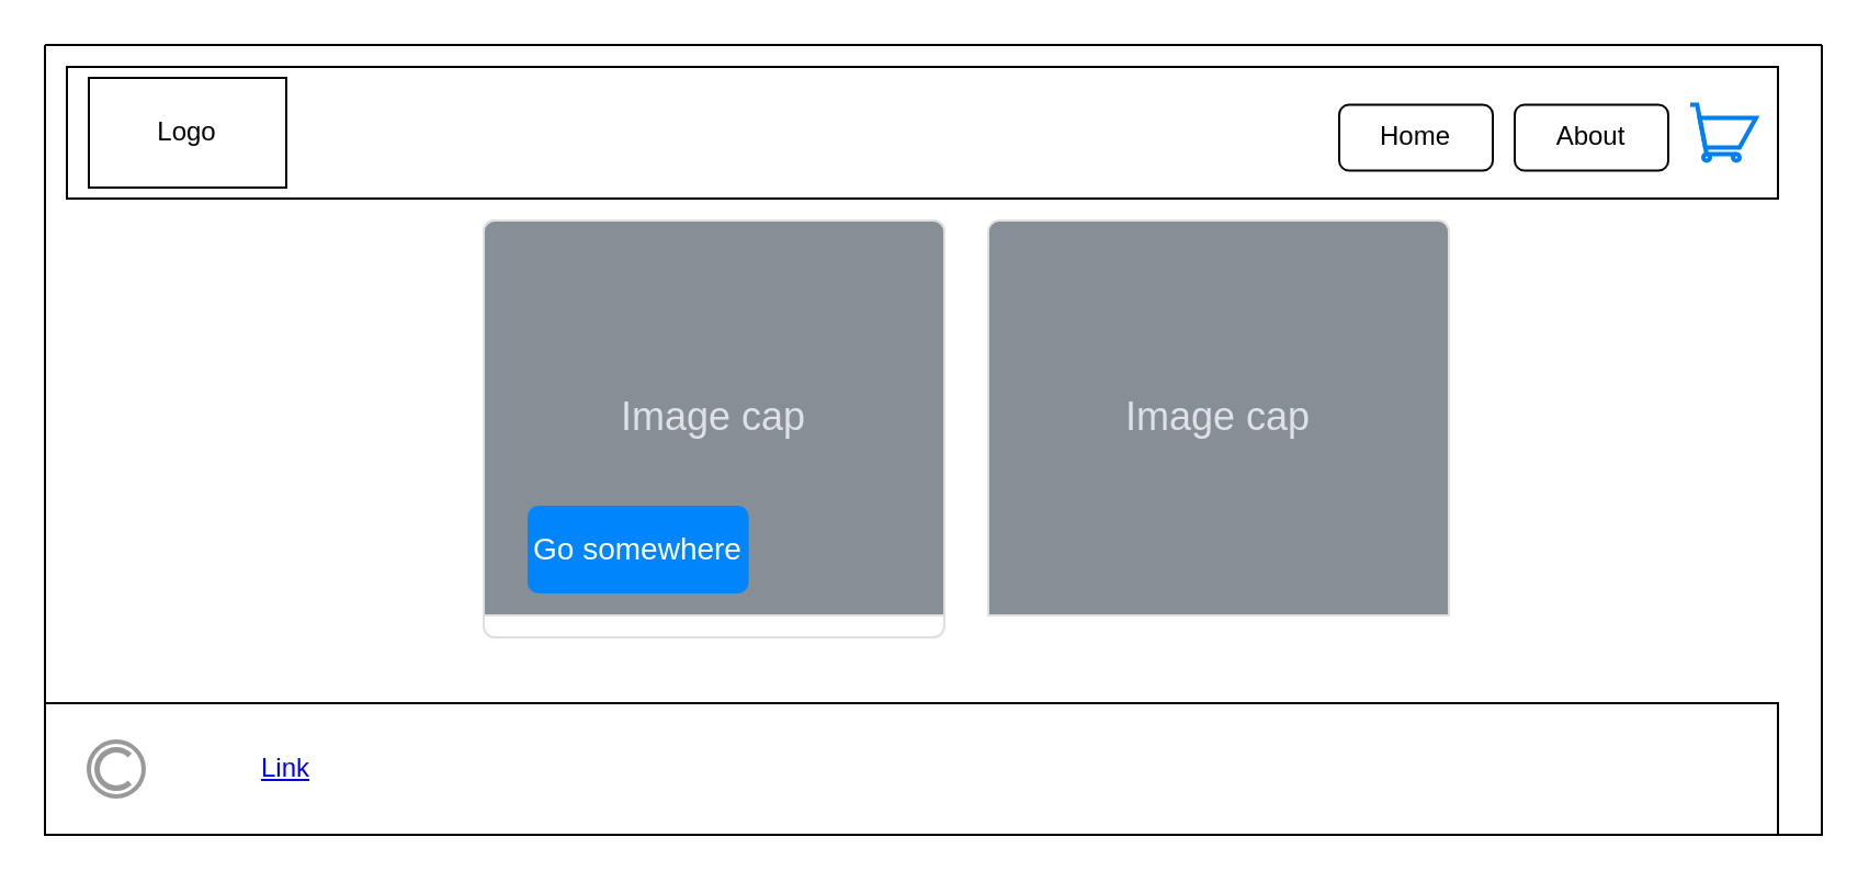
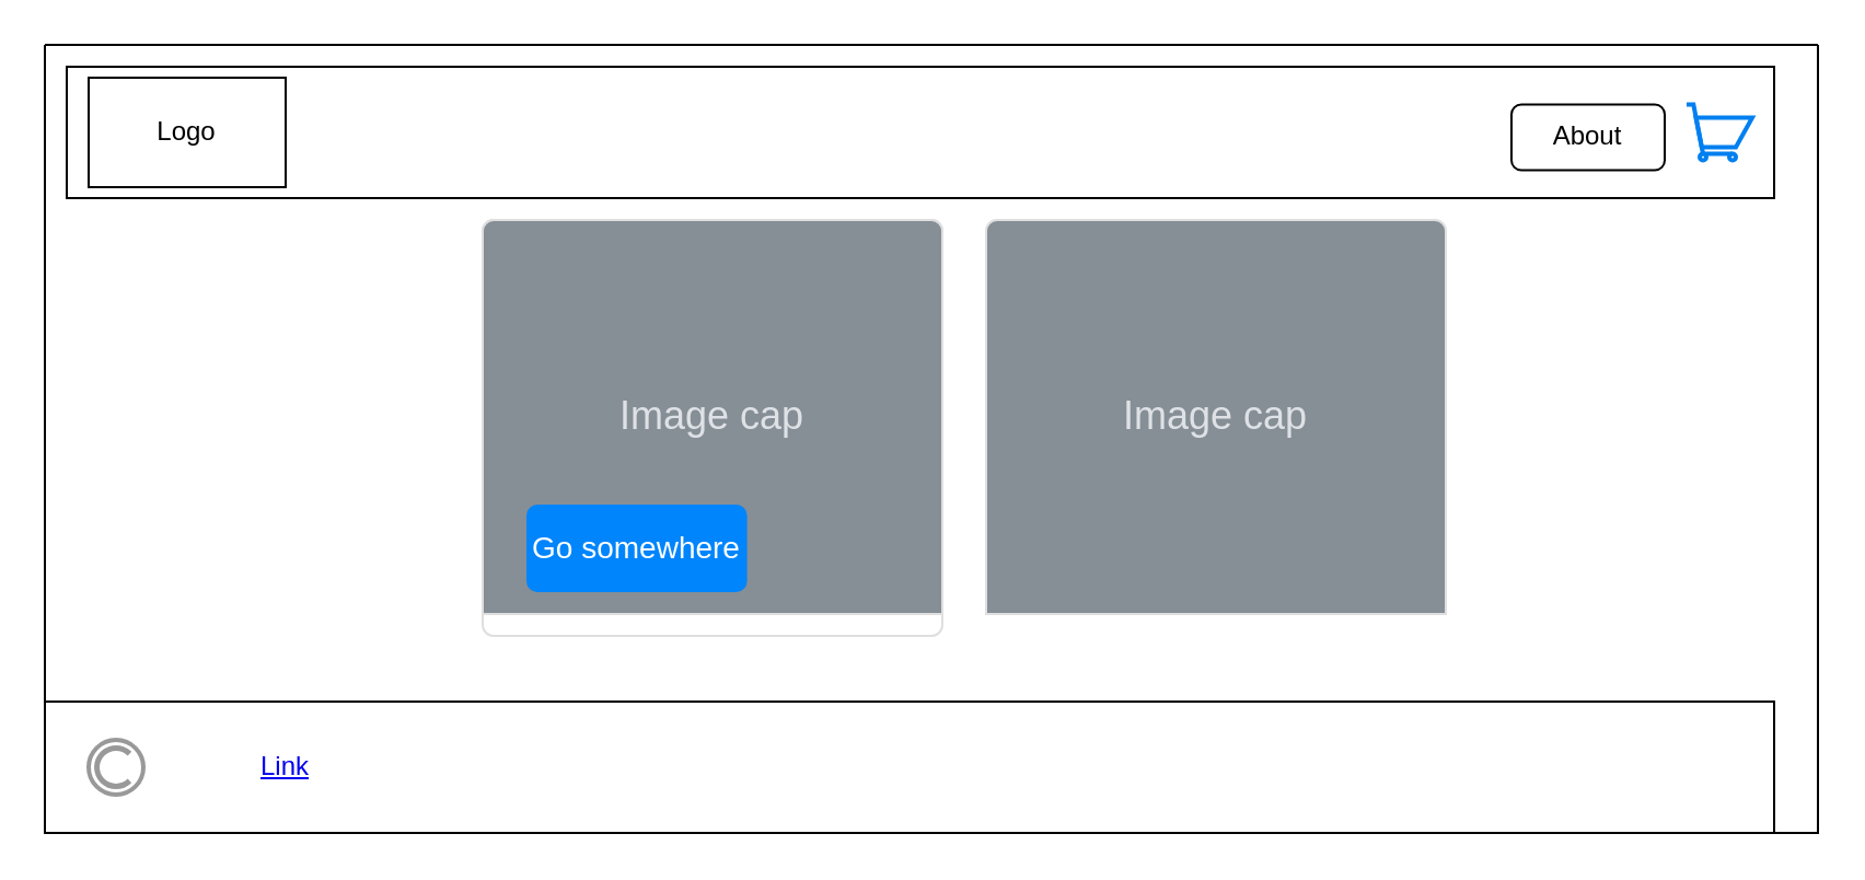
- <mxCell id="7" value="Home" style="rounded=1;whiteSpace=wrap;html=1;" vertex="1" parent="2"><mxGeometry x="590" y="27.25" width="70" height="30" as="geometry" /></mxCell>
